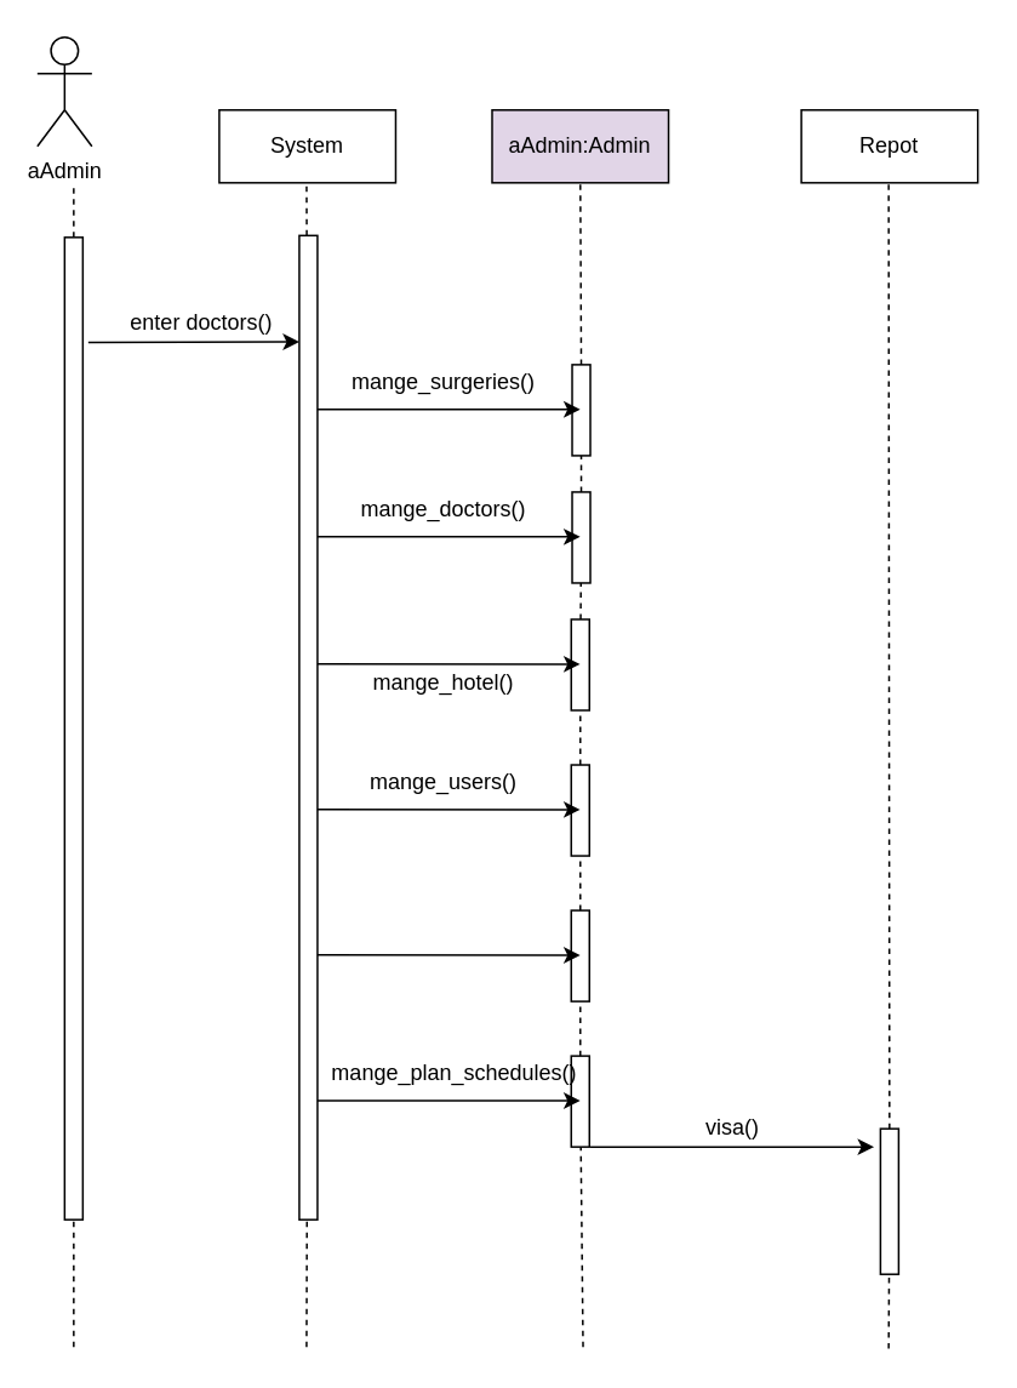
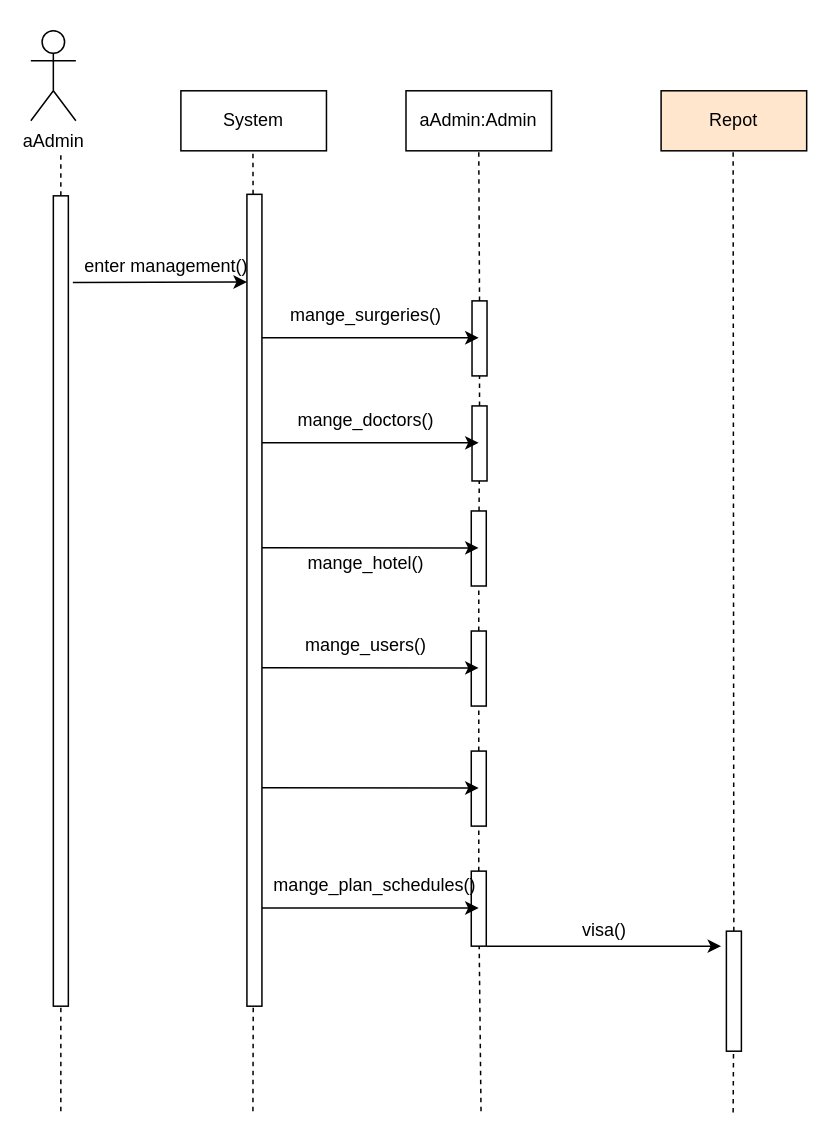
- <mxCell id="12" value="aAdmin:Admin" style="rounded=0;whiteSpace=wrap;html=1;fillColor=#e1d5e7;" vertex="1" parent="1"><mxGeometry x="270" y="60" width="97" height="40" as="geometry" /></mxCell>
+ <mxCell id="12" value="aAdmin:Admin" style="rounded=0;whiteSpace=wrap;html=1;" vertex="1" parent="1"><mxGeometry x="270" y="60" width="97" height="40" as="geometry" /></mxCell>
- <mxCell id="37" value="Repot" style="rounded=0;whiteSpace=wrap;html=1;" vertex="1" parent="1"><mxGeometry x="440" y="60" width="97" height="40" as="geometry" /></mxCell>
+ <mxCell id="37" value="Repot" style="rounded=0;whiteSpace=wrap;html=1;fillColor=#ffe6cc;" vertex="1" parent="1"><mxGeometry x="440" y="60" width="97" height="40" as="geometry" /></mxCell>
- <mxCell id="11" value="enter doctors()" style="text;html=1;align=center;verticalAlign=middle;resizable=0;points=[];;autosize=1;" vertex="1" parent="1"><mxGeometry x="50" y="167" width="120" height="20" as="geometry" /></mxCell>
+ <mxCell id="11" value="enter management()" style="text;html=1;align=center;verticalAlign=middle;resizable=0;points=[];;autosize=1;" vertex="1" parent="1"><mxGeometry x="50" y="167" width="120" height="20" as="geometry" /></mxCell>
